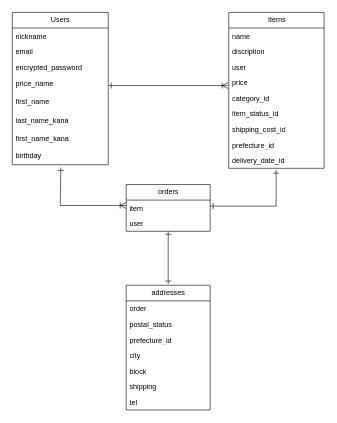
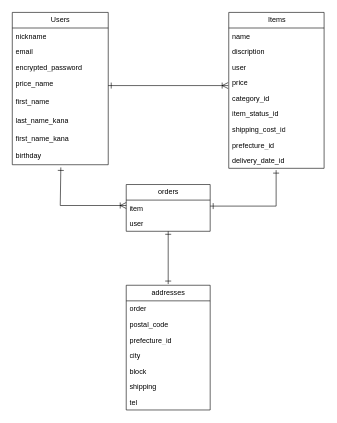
- <mxCell id="27" value="postal_status" style="text;strokeColor=none;fillColor=none;align=left;verticalAlign=top;spacingLeft=4;spacingRight=4;overflow=hidden;rotatable=0;points=[[0,0.5],[1,0.5]];portConstraint=eastwest;whiteSpace=wrap;html=1;rounded=0;" parent="25" vertex="1"><mxGeometry y="52" width="140" height="26" as="geometry" /></mxCell>
+ <mxCell id="27" value="postal_code" style="text;strokeColor=none;fillColor=none;align=left;verticalAlign=top;spacingLeft=4;spacingRight=4;overflow=hidden;rotatable=0;points=[[0,0.5],[1,0.5]];portConstraint=eastwest;whiteSpace=wrap;html=1;rounded=0;" parent="25" vertex="1"><mxGeometry y="52" width="140" height="26" as="geometry" /></mxCell>
